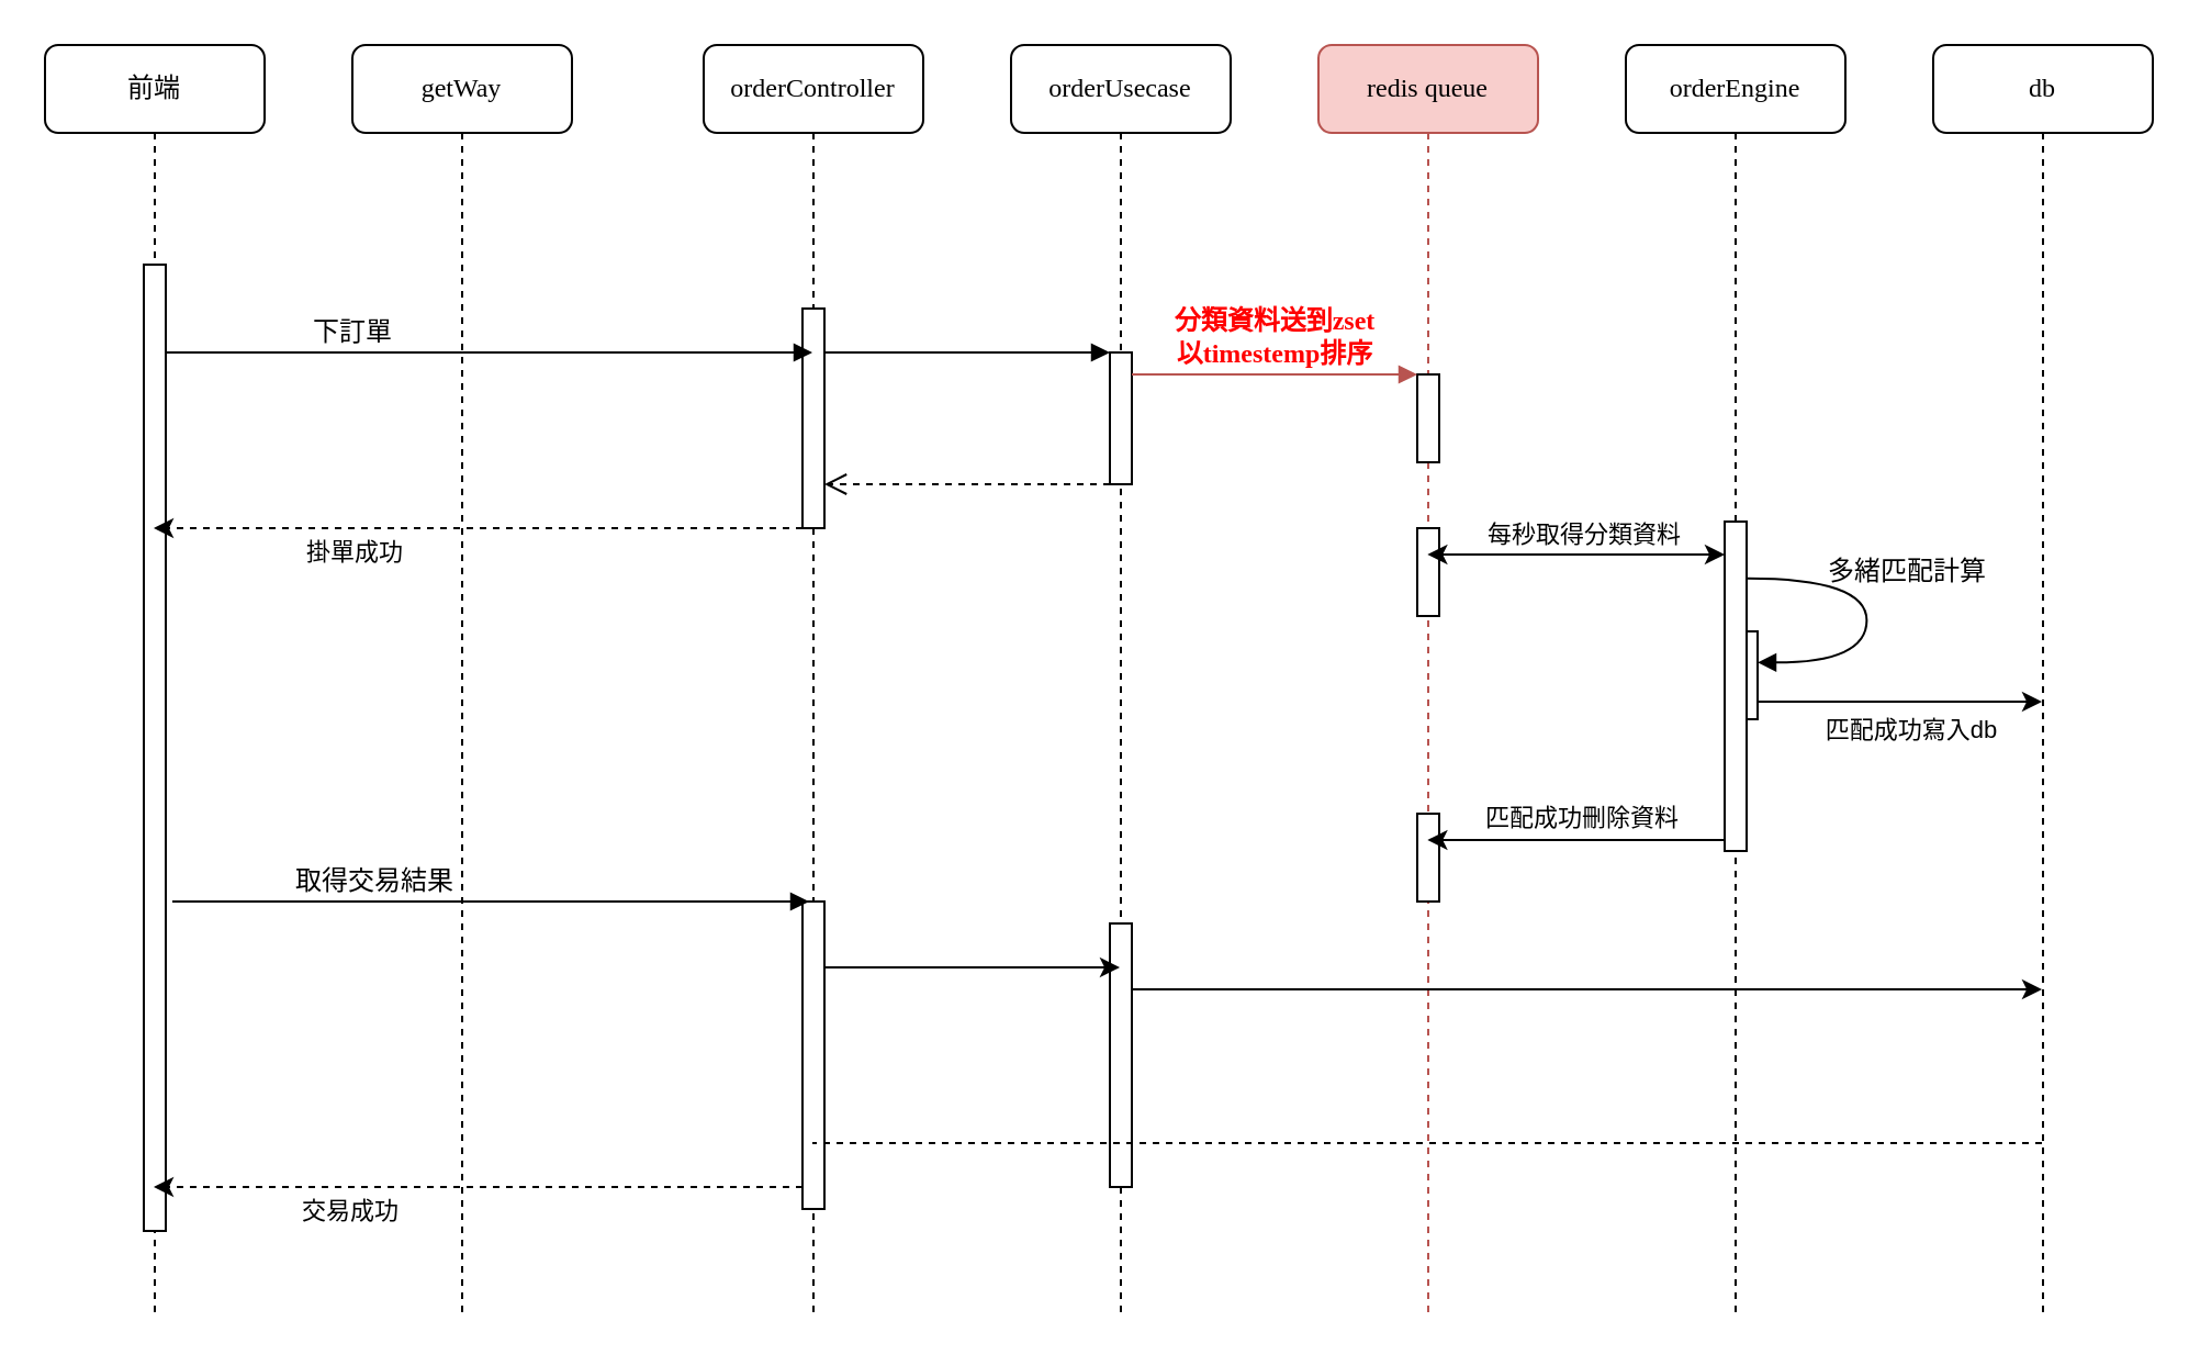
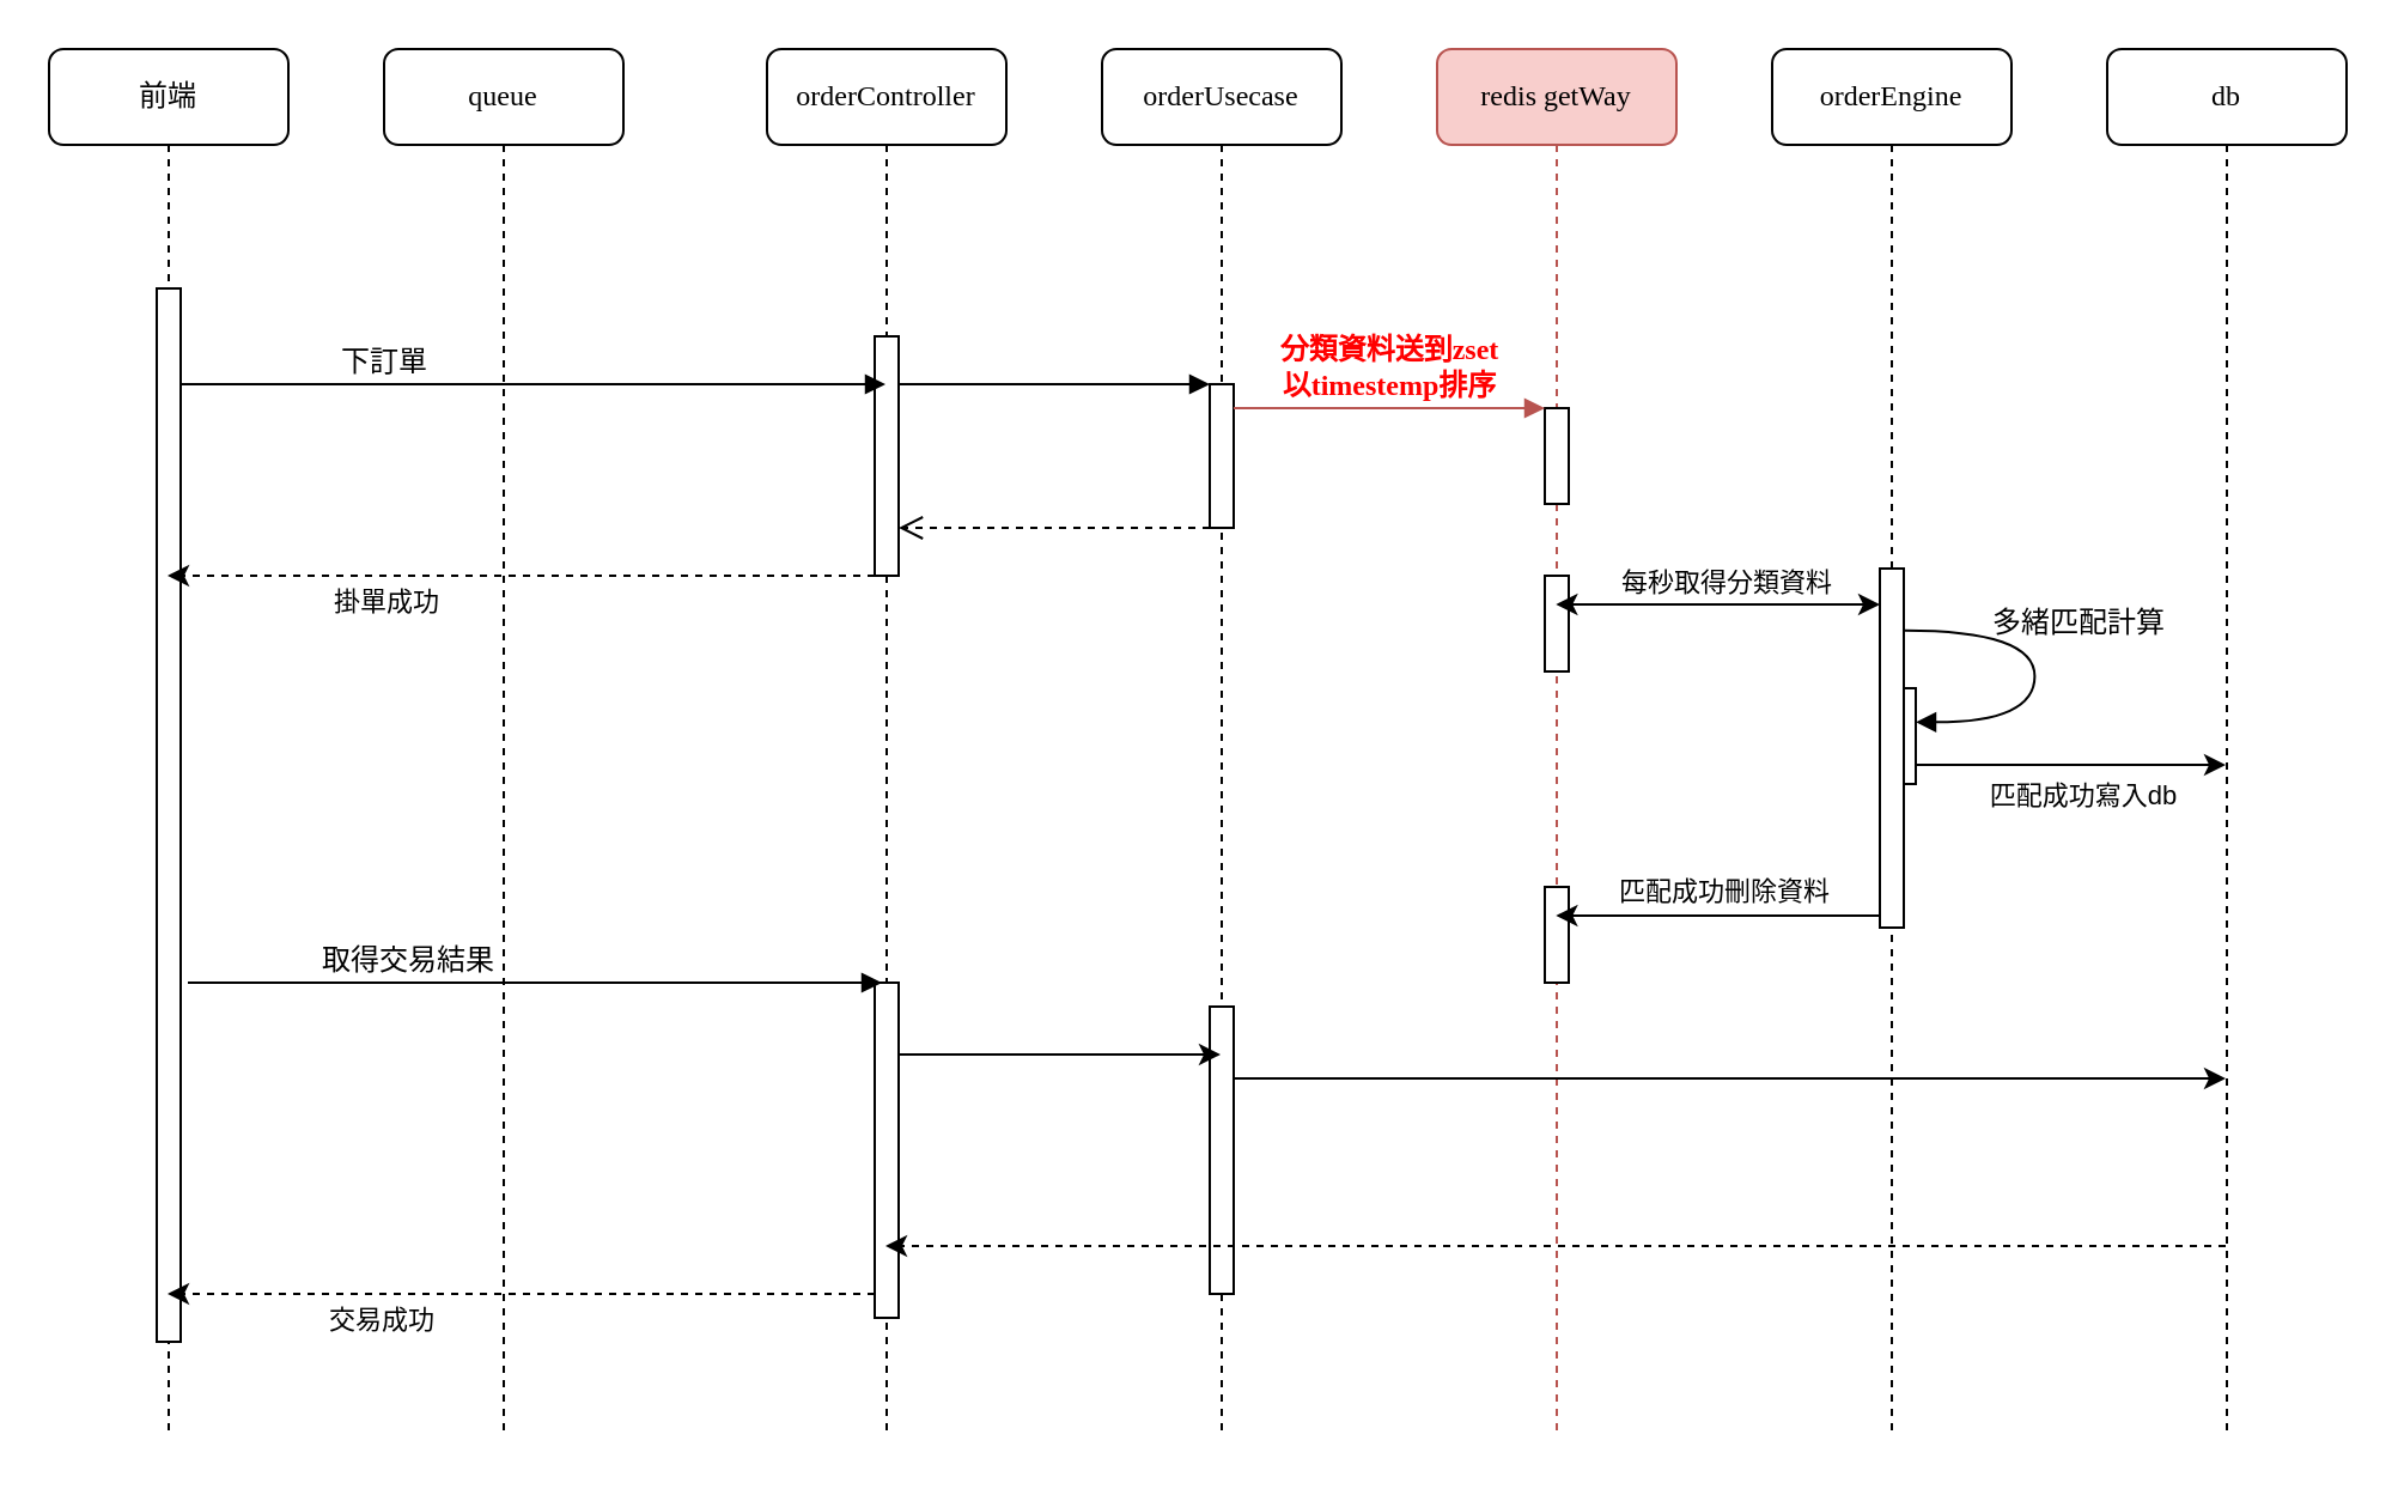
- <mxCell id="2" value="getWay" style="shape=umlLifeline;perimeter=lifelinePerimeter;whiteSpace=wrap;html=1;container=1;collapsible=0;recursiveResize=0;outlineConnect=0;rounded=1;shadow=0;comic=0;labelBackgroundColor=none;strokeWidth=1;fontFamily=Verdana;fontSize=12;align=center;" parent="1" vertex="1"><mxGeometry x="160" y="20" width="100" height="580" as="geometry" /></mxCell>
+ <mxCell id="2" value="queue" style="shape=umlLifeline;perimeter=lifelinePerimeter;whiteSpace=wrap;html=1;container=1;collapsible=0;recursiveResize=0;outlineConnect=0;rounded=1;shadow=0;comic=0;labelBackgroundColor=none;strokeWidth=1;fontFamily=Verdana;fontSize=12;align=center;" parent="1" vertex="1"><mxGeometry x="160" y="20" width="100" height="580" as="geometry" /></mxCell>
- <mxCell id="9" value="redis queue" style="shape=umlLifeline;perimeter=lifelinePerimeter;whiteSpace=wrap;html=1;container=1;collapsible=0;recursiveResize=0;outlineConnect=0;rounded=1;shadow=0;comic=0;labelBackgroundColor=none;strokeWidth=1;fontFamily=Verdana;fontSize=12;align=center;fillColor=#f8cecc;strokeColor=#b85450;" parent="1" vertex="1"><mxGeometry x="600" y="20" width="100" height="580" as="geometry" /></mxCell>
+ <mxCell id="9" value="redis getWay" style="shape=umlLifeline;perimeter=lifelinePerimeter;whiteSpace=wrap;html=1;container=1;collapsible=0;recursiveResize=0;outlineConnect=0;rounded=1;shadow=0;comic=0;labelBackgroundColor=none;strokeWidth=1;fontFamily=Verdana;fontSize=12;align=center;fillColor=#f8cecc;strokeColor=#b85450;" parent="1" vertex="1"><mxGeometry x="600" y="20" width="100" height="580" as="geometry" /></mxCell>
- <mxCell id="15" style="edgeStyle=orthogonalEdgeStyle;rounded=0;orthogonalLoop=1;jettySize=auto;html=1;startArrow=none;startFill=0;dashed=1;endArrow=none;" edge="1" parent="1" source="16" target="3"><mxGeometry relative="1" as="geometry"><Array as="points"><mxPoint x="580" y="520" /><mxPoint x="580" y="520" /></Array></mxGeometry></mxCell>
+ <mxCell id="15" style="edgeStyle=orthogonalEdgeStyle;rounded=0;orthogonalLoop=1;jettySize=auto;html=1;startArrow=none;startFill=0;dashed=1;" edge="1" parent="1" source="16" target="3"><mxGeometry relative="1" as="geometry"><Array as="points"><mxPoint x="580" y="520" /><mxPoint x="580" y="520" /></Array></mxGeometry></mxCell>
